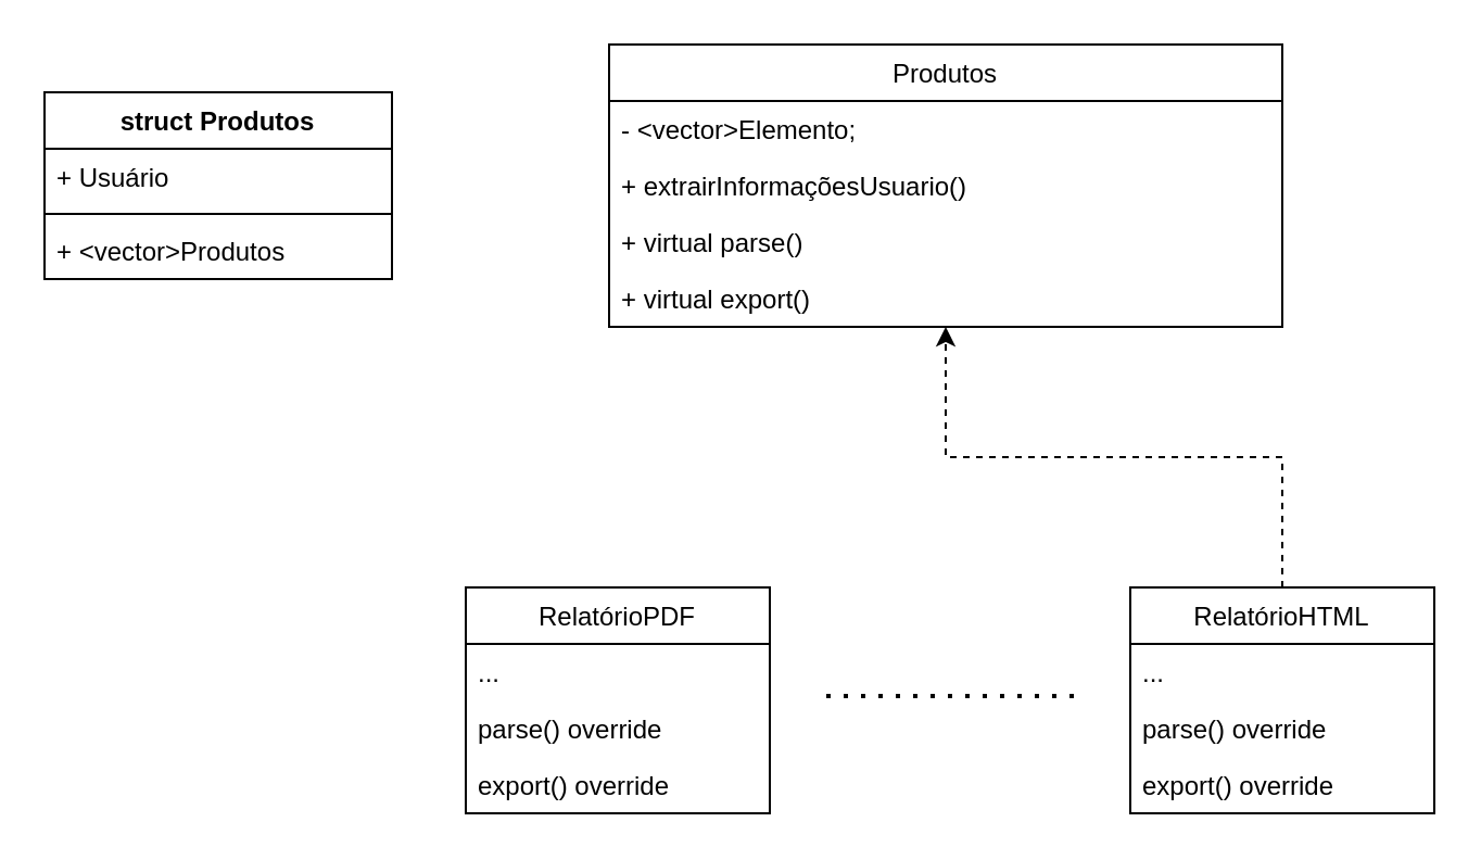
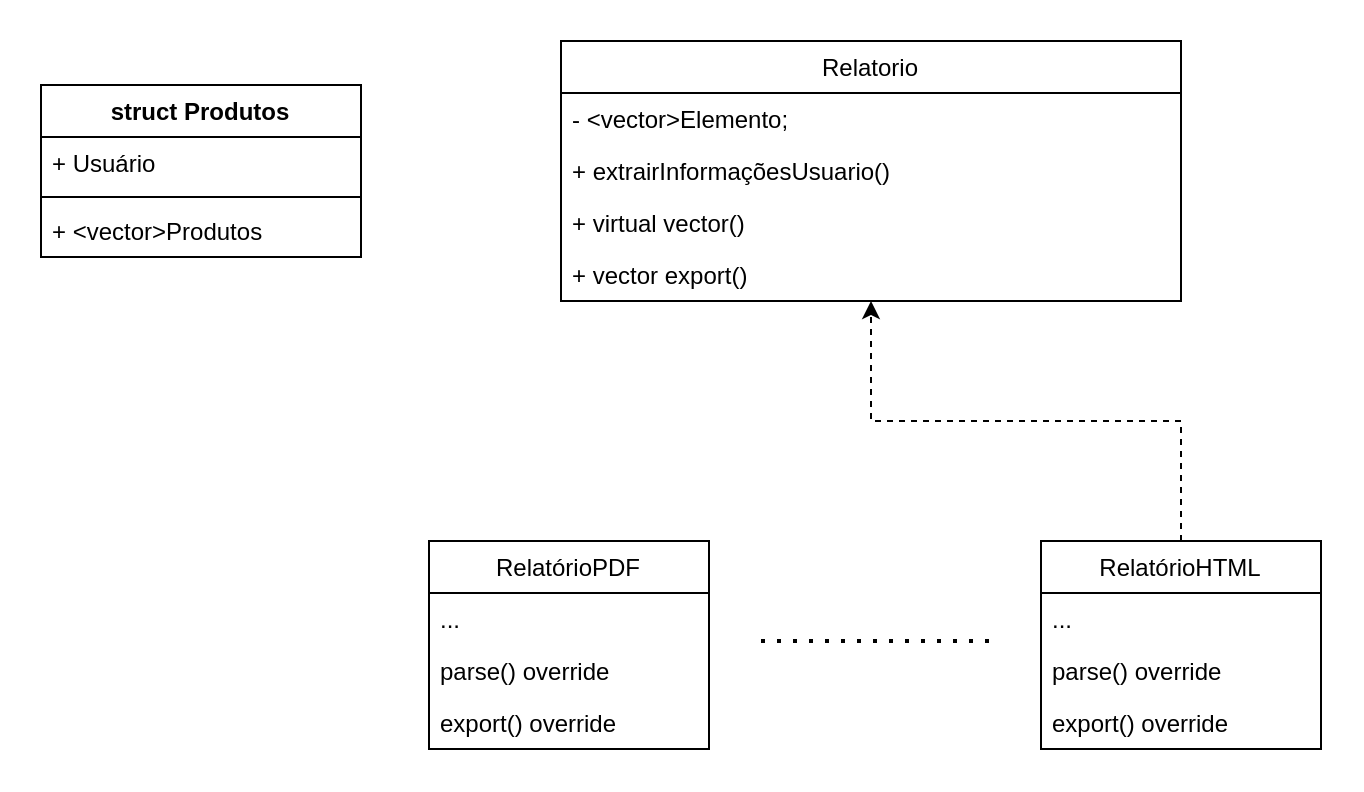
- <mxCell id="2" value="Produtos" style="swimlane;fontStyle=0;childLayout=stackLayout;horizontal=1;startSize=26;fillColor=none;horizontalStack=0;resizeParent=1;resizeParentMax=0;resizeLast=0;collapsible=1;marginBottom=0;rounded=0;labelBorderColor=none;strokeColor=default;" vertex="1" parent="1"><mxGeometry x="280" y="20" width="310" height="130" as="geometry" /></mxCell>
+ <mxCell id="2" value="Relatorio" style="swimlane;fontStyle=0;childLayout=stackLayout;horizontal=1;startSize=26;fillColor=none;horizontalStack=0;resizeParent=1;resizeParentMax=0;resizeLast=0;collapsible=1;marginBottom=0;rounded=0;labelBorderColor=none;strokeColor=default;" vertex="1" parent="1"><mxGeometry x="280" y="20" width="310" height="130" as="geometry" /></mxCell>
- <mxCell id="5" value="+ virtual parse()" style="text;strokeColor=none;fillColor=none;align=left;verticalAlign=top;spacingLeft=4;spacingRight=4;overflow=hidden;rotatable=0;points=[[0,0.5],[1,0.5]];portConstraint=eastwest;rounded=0;labelBorderColor=none;" vertex="1" parent="2"><mxGeometry y="78" width="310" height="26" as="geometry" /></mxCell>
+ <mxCell id="5" value="+ virtual vector()" style="text;strokeColor=none;fillColor=none;align=left;verticalAlign=top;spacingLeft=4;spacingRight=4;overflow=hidden;rotatable=0;points=[[0,0.5],[1,0.5]];portConstraint=eastwest;rounded=0;labelBorderColor=none;" vertex="1" parent="2"><mxGeometry y="78" width="310" height="26" as="geometry" /></mxCell>
- <mxCell id="6" value="+ virtual export()" style="text;strokeColor=none;fillColor=none;align=left;verticalAlign=top;spacingLeft=4;spacingRight=4;overflow=hidden;rotatable=0;points=[[0,0.5],[1,0.5]];portConstraint=eastwest;rounded=0;labelBorderColor=none;" vertex="1" parent="2"><mxGeometry y="104" width="310" height="26" as="geometry" /></mxCell>
+ <mxCell id="6" value="+ vector export()" style="text;strokeColor=none;fillColor=none;align=left;verticalAlign=top;spacingLeft=4;spacingRight=4;overflow=hidden;rotatable=0;points=[[0,0.5],[1,0.5]];portConstraint=eastwest;rounded=0;labelBorderColor=none;" vertex="1" parent="2"><mxGeometry y="104" width="310" height="26" as="geometry" /></mxCell>
